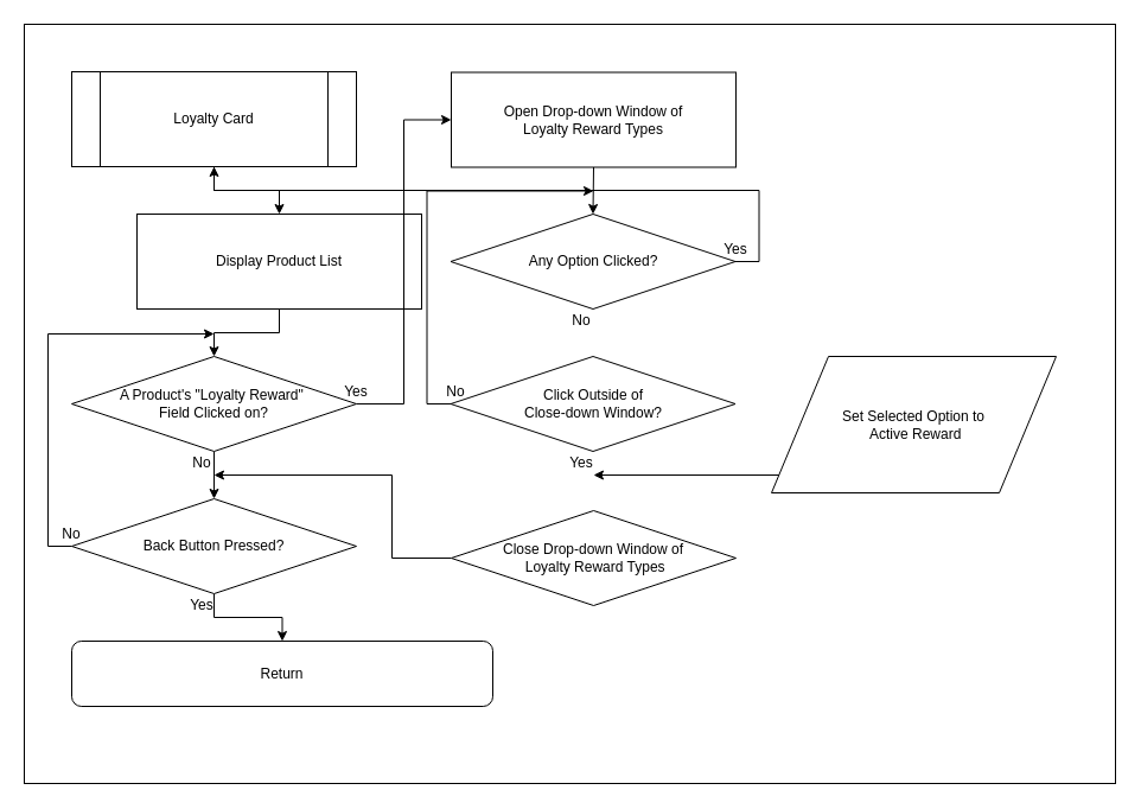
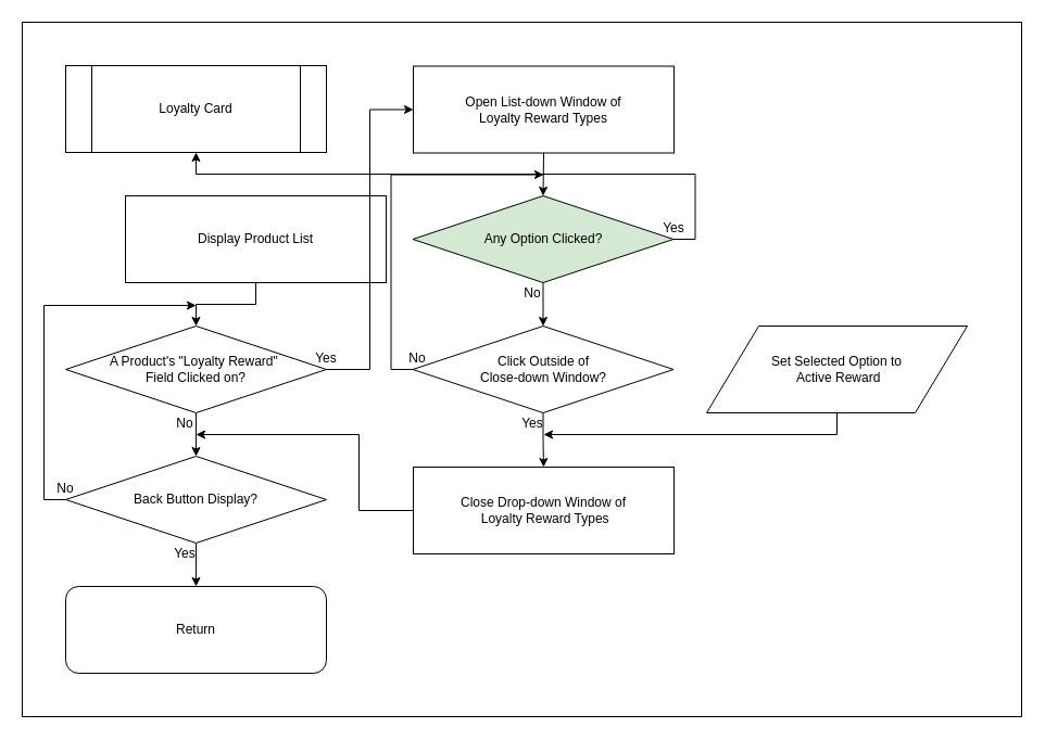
- <mxCell id="18" value="Open Drop-down Window of &lt;br&gt;Loyalty Reward Types" style="rounded=0;whiteSpace=wrap;html=1;" parent="1" vertex="1"><mxGeometry x="380" y="60.5" width="240" height="80" as="geometry" /></mxCell>
+ <mxCell id="18" value="Open List-down Window of &lt;br&gt;Loyalty Reward Types" style="rounded=0;whiteSpace=wrap;html=1;" parent="1" vertex="1"><mxGeometry x="380" y="60.5" width="240" height="80" as="geometry" /></mxCell>
- <mxCell id="3" style="edgeStyle=orthogonalEdgeStyle;rounded=0;orthogonalLoop=1;jettySize=auto;html=1;exitX=0.5;exitY=1;exitDx=0;exitDy=0;entryX=0.5;entryY=0;entryDx=0;entryDy=0;" parent="1" source="4" target="6" edge="1"><mxGeometry relative="1" as="geometry" /></mxCell>
- <mxCell id="22" value="Any Option Clicked?" style="rhombus;whiteSpace=wrap;html=1;" parent="1" vertex="1"><mxGeometry x="379.5" y="180" width="240" height="80" as="geometry" /></mxCell>
+ <mxCell id="22" value="Any Option Clicked?" style="rhombus;whiteSpace=wrap;html=1;fillColor=#d5e8d4;" parent="1" vertex="1"><mxGeometry x="379.5" y="180" width="240" height="80" as="geometry" /></mxCell>
+ <mxCell id="20" style="edgeStyle=orthogonalEdgeStyle;rounded=0;orthogonalLoop=1;jettySize=auto;html=1;exitX=0.5;exitY=1;exitDx=0;exitDy=0;" parent="1" source="22" target="27" edge="1"><mxGeometry relative="1" as="geometry" /></mxCell>
- <mxCell id="32" value="&lt;span style=&quot;white-space: normal&quot;&gt;Set Selected Option to&lt;br&gt;&amp;nbsp;Active Reward&lt;/span&gt;" style="shape=parallelogram;perimeter=parallelogramPerimeter;whiteSpace=wrap;html=1;" vertex="1" parent="1"><mxGeometry x="650" y="300" width="240" height="115" as="geometry" /></mxCell>
+ <mxCell id="32" value="&lt;span style=&quot;white-space: normal&quot;&gt;Set Selected Option to&lt;br&gt;&amp;nbsp;Active Reward&lt;/span&gt;" style="shape=parallelogram;perimeter=parallelogramPerimeter;whiteSpace=wrap;html=1;" vertex="1" parent="1"><mxGeometry x="650" y="300" width="240" height="80" as="geometry" /></mxCell>
+ <mxCell id="26" style="edgeStyle=orthogonalEdgeStyle;rounded=0;orthogonalLoop=1;jettySize=auto;html=1;exitX=0.5;exitY=1;exitDx=0;exitDy=0;entryX=0.5;entryY=0;entryDx=0;entryDy=0;" edge="1" parent="1" source="27" target="24"><mxGeometry relative="1" as="geometry" /></mxCell>
- <mxCell id="12" value="Back Button&amp;nbsp;Pressed?" style="rhombus;whiteSpace=wrap;html=1;" parent="1" vertex="1"><mxGeometry x="60" y="420" width="240" height="80" as="geometry" /></mxCell>
+ <mxCell id="12" value="Back Button&amp;nbsp;Display?" style="rhombus;whiteSpace=wrap;html=1;" parent="1" vertex="1"><mxGeometry x="60" y="420" width="240" height="80" as="geometry" /></mxCell>
- <mxCell id="24" value="Close Drop-down Window of&lt;br&gt;&amp;nbsp;Loyalty Reward Types" style="rhombus;whiteSpace=wrap;html=1;" parent="1" vertex="1"><mxGeometry x="380" y="430" width="240" height="80" as="geometry" /></mxCell>
+ <mxCell id="24" value="Close Drop-down Window of&lt;br&gt;&amp;nbsp;Loyalty Reward Types" style="rounded=0;whiteSpace=wrap;html=1;" parent="1" vertex="1"><mxGeometry x="380" y="430" width="240" height="80" as="geometry" /></mxCell>
- <mxCell id="17" value="Return" style="rounded=1;whiteSpace=wrap;html=1;" parent="1" vertex="1"><mxGeometry x="60" y="540" width="355" height="55" as="geometry" /></mxCell>
+ <mxCell id="17" value="Return" style="rounded=1;whiteSpace=wrap;html=1;" parent="1" vertex="1"><mxGeometry x="60" y="540" width="240" height="80" as="geometry" /></mxCell>
